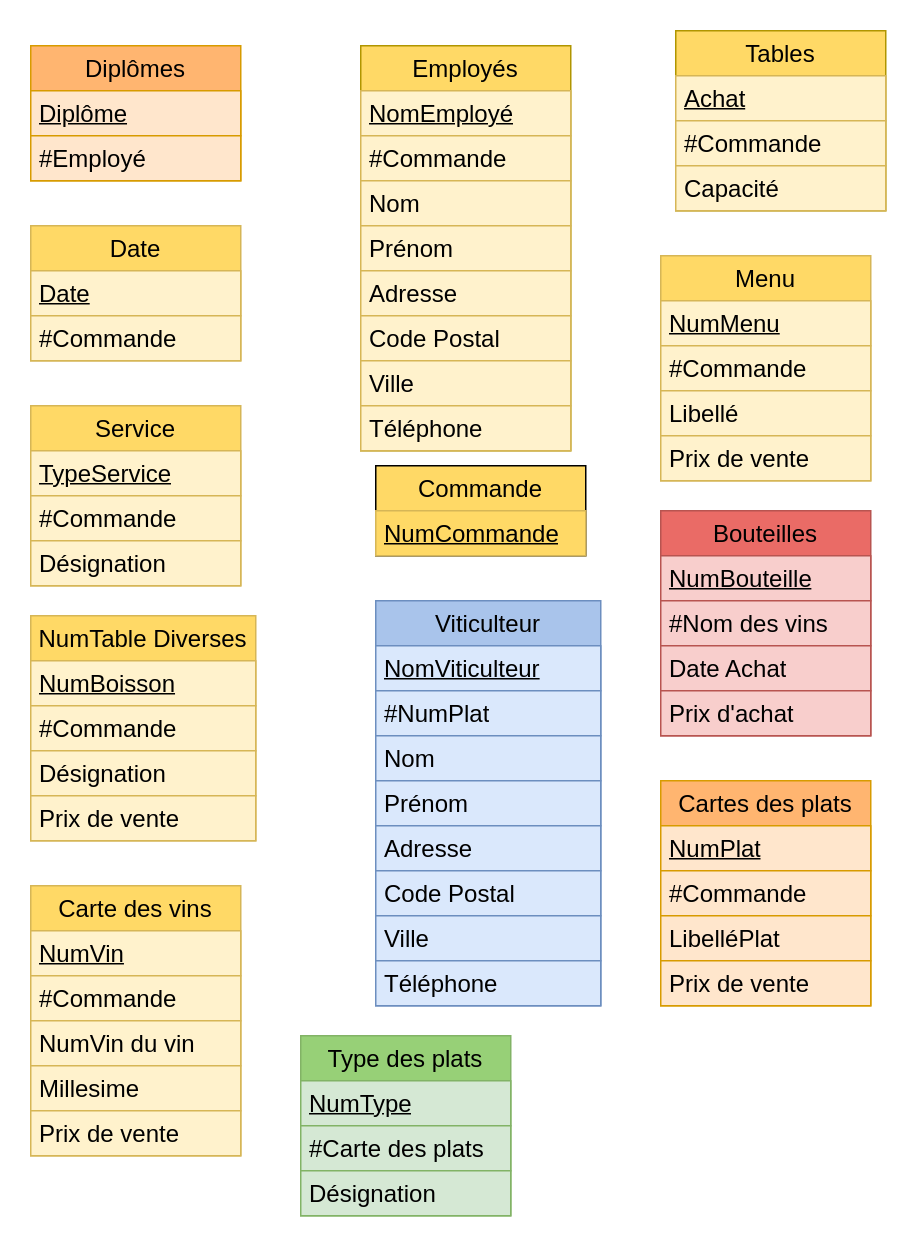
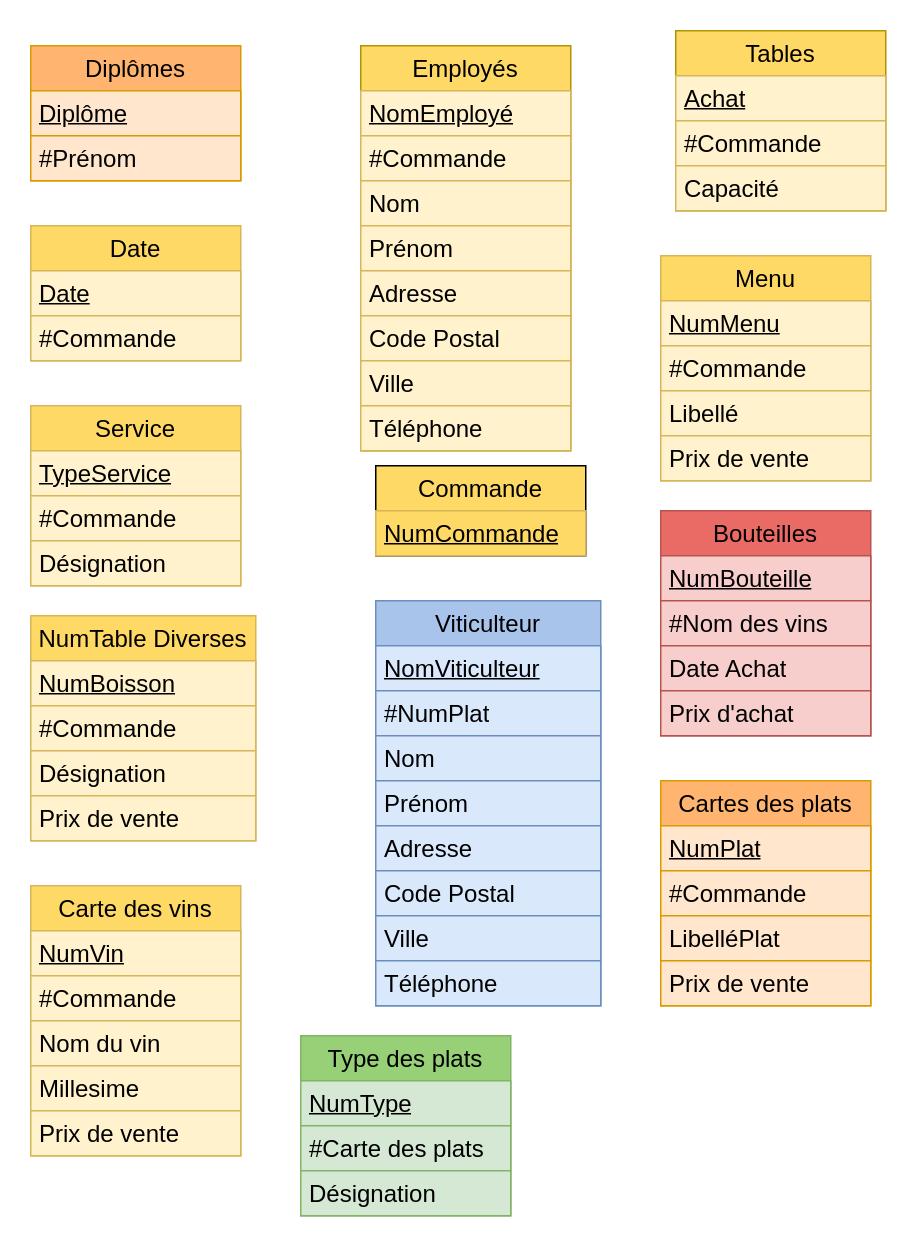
- <mxCell id="4" value="#Employé" style="text;strokeColor=#d79b00;fillColor=#ffe6cc;align=left;verticalAlign=middle;spacingLeft=4;spacingRight=4;overflow=hidden;points=[[0,0.5],[1,0.5]];portConstraint=eastwest;rotatable=0;whiteSpace=wrap;html=1;fontSize=16;" vertex="1" parent="2"><mxGeometry y="60" width="140" height="30" as="geometry" /></mxCell>
+ <mxCell id="4" value="#Prénom" style="text;strokeColor=#d79b00;fillColor=#ffe6cc;align=left;verticalAlign=middle;spacingLeft=4;spacingRight=4;overflow=hidden;points=[[0,0.5],[1,0.5]];portConstraint=eastwest;rotatable=0;whiteSpace=wrap;html=1;fontSize=16;" vertex="1" parent="2"><mxGeometry y="60" width="140" height="30" as="geometry" /></mxCell>
- <mxCell id="33" value="NumVin du vin" style="text;strokeColor=#d6b656;fillColor=#fff2cc;align=left;verticalAlign=middle;spacingLeft=4;spacingRight=4;overflow=hidden;points=[[0,0.5],[1,0.5]];portConstraint=eastwest;rotatable=0;whiteSpace=wrap;html=1;fontSize=16;" vertex="1" parent="30"><mxGeometry y="90" width="140" height="30" as="geometry" /></mxCell>
+ <mxCell id="33" value="Nom du vin" style="text;strokeColor=#d6b656;fillColor=#fff2cc;align=left;verticalAlign=middle;spacingLeft=4;spacingRight=4;overflow=hidden;points=[[0,0.5],[1,0.5]];portConstraint=eastwest;rotatable=0;whiteSpace=wrap;html=1;fontSize=16;" vertex="1" parent="30"><mxGeometry y="90" width="140" height="30" as="geometry" /></mxCell>
